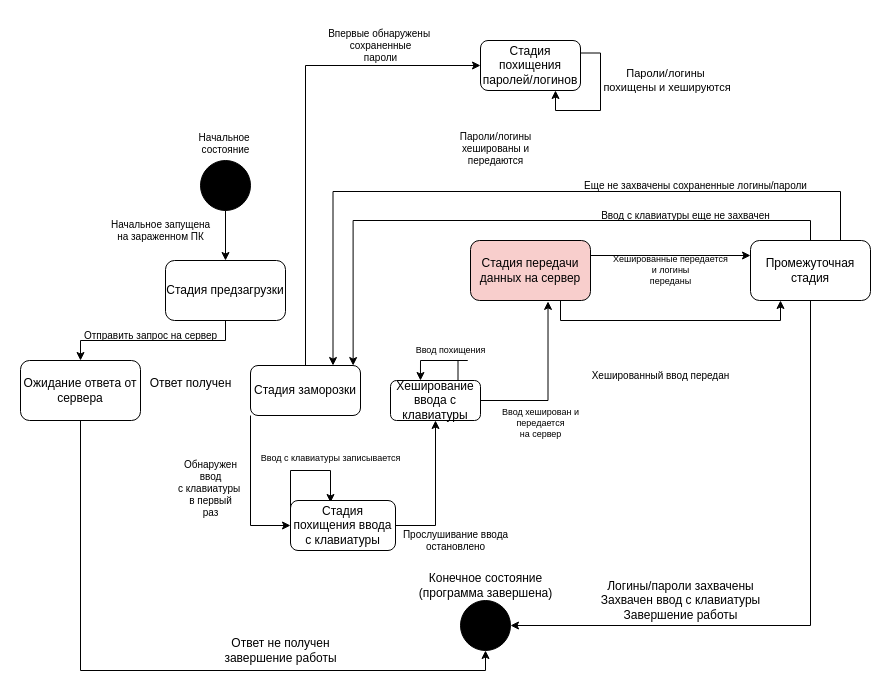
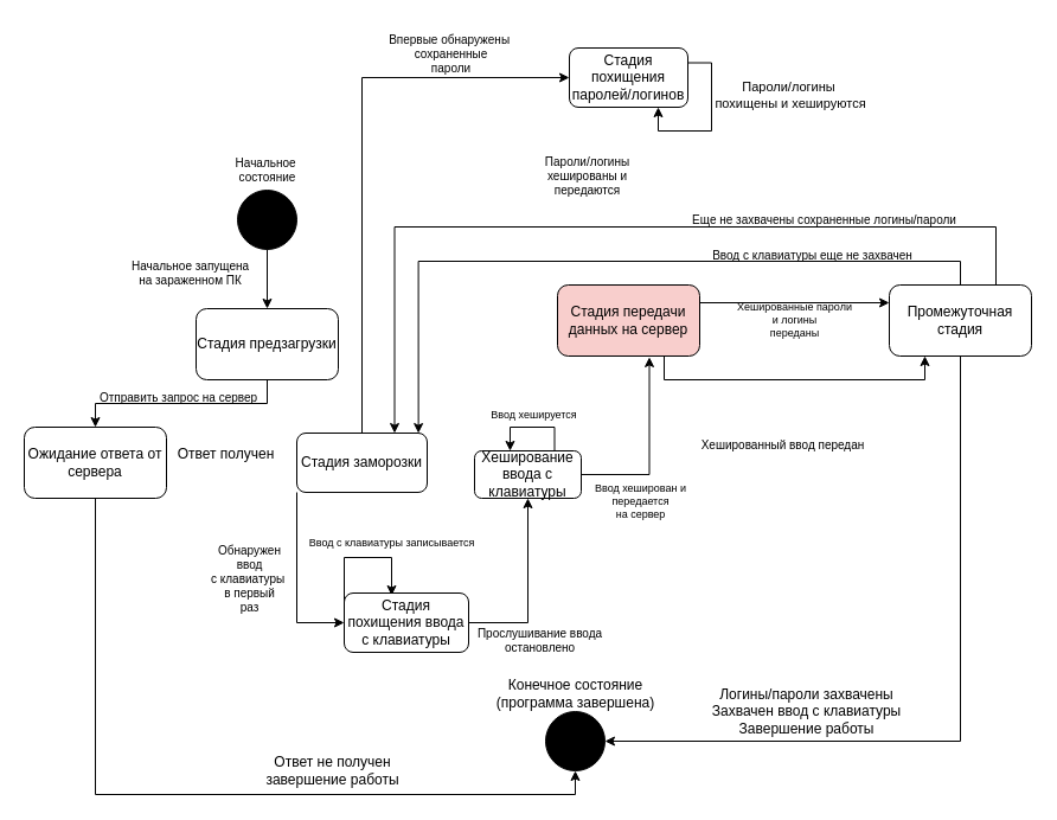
- <mxCell id="40" value="Хешированные передается&lt;br style=&quot;font-size: 9px;&quot;&gt;и логины&lt;br style=&quot;font-size: 9px;&quot;&gt;переданы" style="text;html=1;align=center;verticalAlign=middle;resizable=0;points=[];autosize=1;strokeColor=none;fillColor=none;fontSize=9;" vertex="1" parent="1"><mxGeometry x="610" y="245" width="120" height="50" as="geometry" /></mxCell>
+ <mxCell id="40" value="Хешированные пароли&lt;br style=&quot;font-size: 9px;&quot;&gt;и логины&lt;br style=&quot;font-size: 9px;&quot;&gt;переданы" style="text;html=1;align=center;verticalAlign=middle;resizable=0;points=[];autosize=1;strokeColor=none;fillColor=none;fontSize=9;" vertex="1" parent="1"><mxGeometry x="610" y="245" width="120" height="50" as="geometry" /></mxCell>
- <mxCell id="33" value="Ввод похищения" style="text;html=1;align=center;verticalAlign=middle;resizable=0;points=[];autosize=1;strokeColor=none;fillColor=none;fontSize=9;" vertex="1" parent="1"><mxGeometry x="400" y="340" width="100" height="20" as="geometry" /></mxCell>
+ <mxCell id="33" value="Ввод хешируется" style="text;html=1;align=center;verticalAlign=middle;resizable=0;points=[];autosize=1;strokeColor=none;fillColor=none;fontSize=9;" vertex="1" parent="1"><mxGeometry x="400" y="340" width="100" height="20" as="geometry" /></mxCell>
- <mxCell id="31" value="Хеширование ввода с клавиатуры" style="rounded=1;whiteSpace=wrap;html=1;" vertex="1" parent="1"><mxGeometry x="390" y="380" width="90" height="40" as="geometry" /></mxCell>
+ <mxCell id="31" value="Хеширование ввода с клавиатуры" style="rounded=1;whiteSpace=wrap;html=1;" vertex="1" parent="1"><mxGeometry x="400" y="380" width="90" height="40" as="geometry" /></mxCell>
